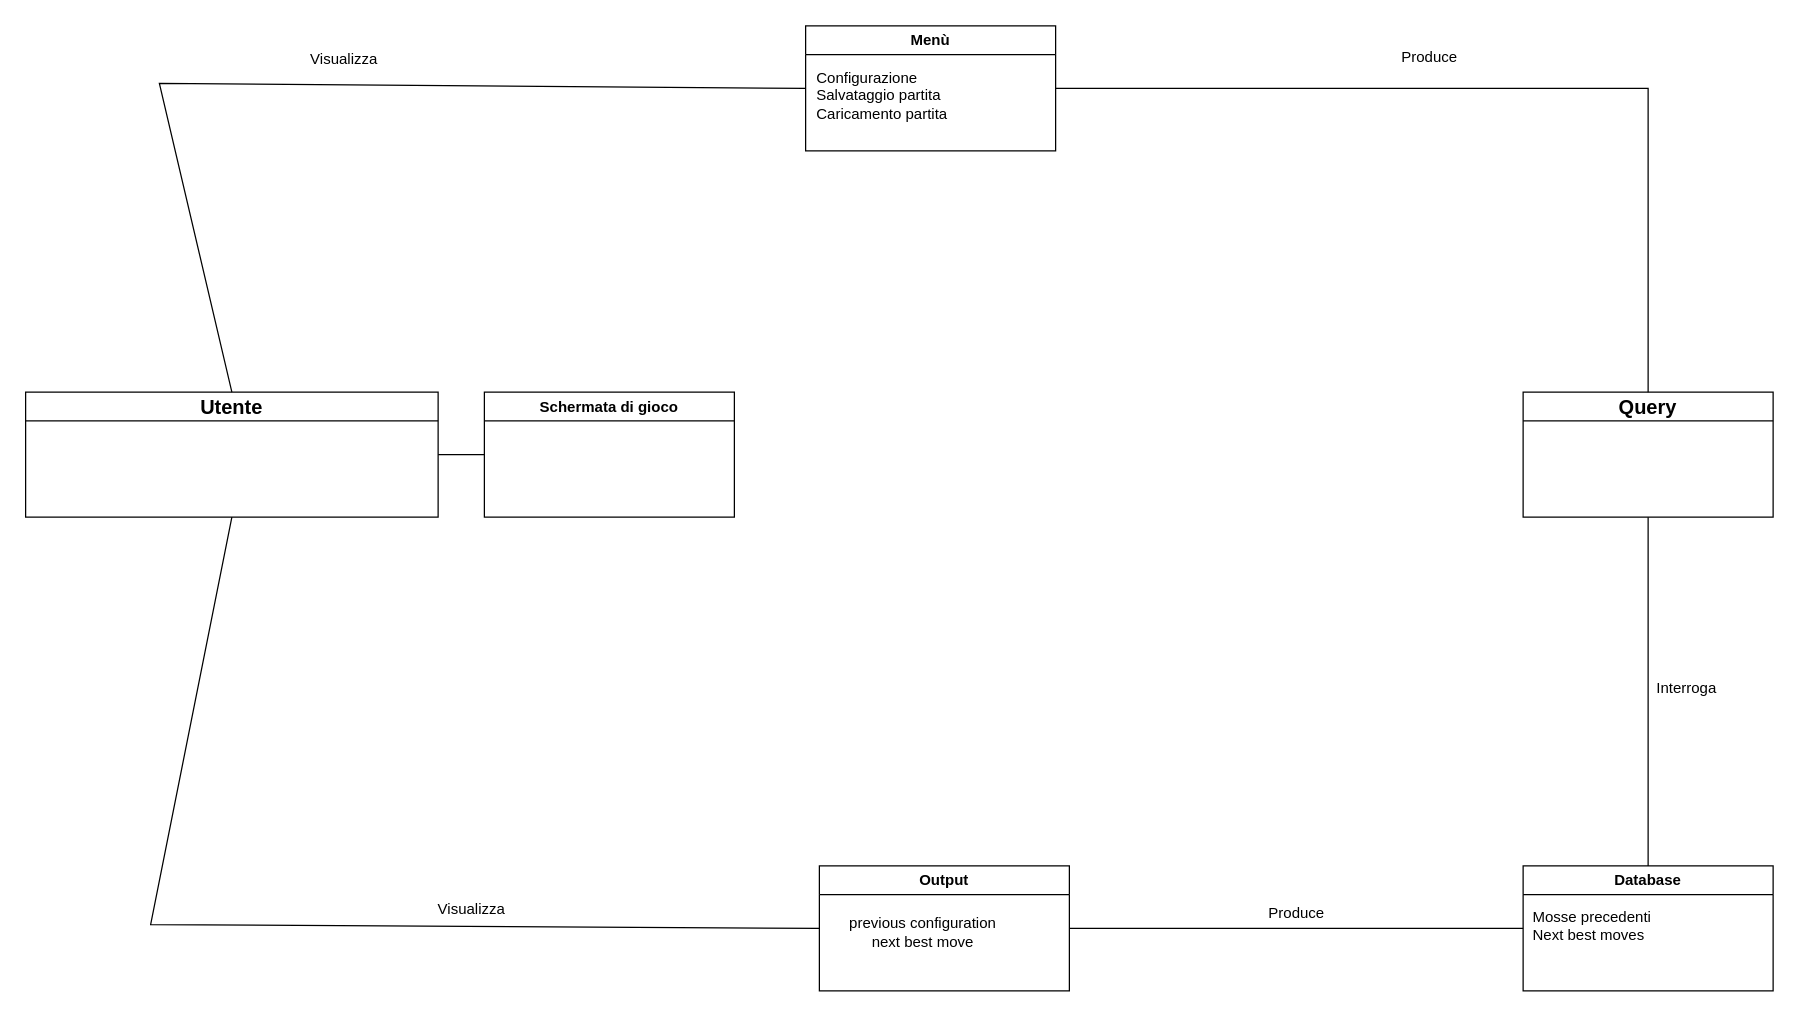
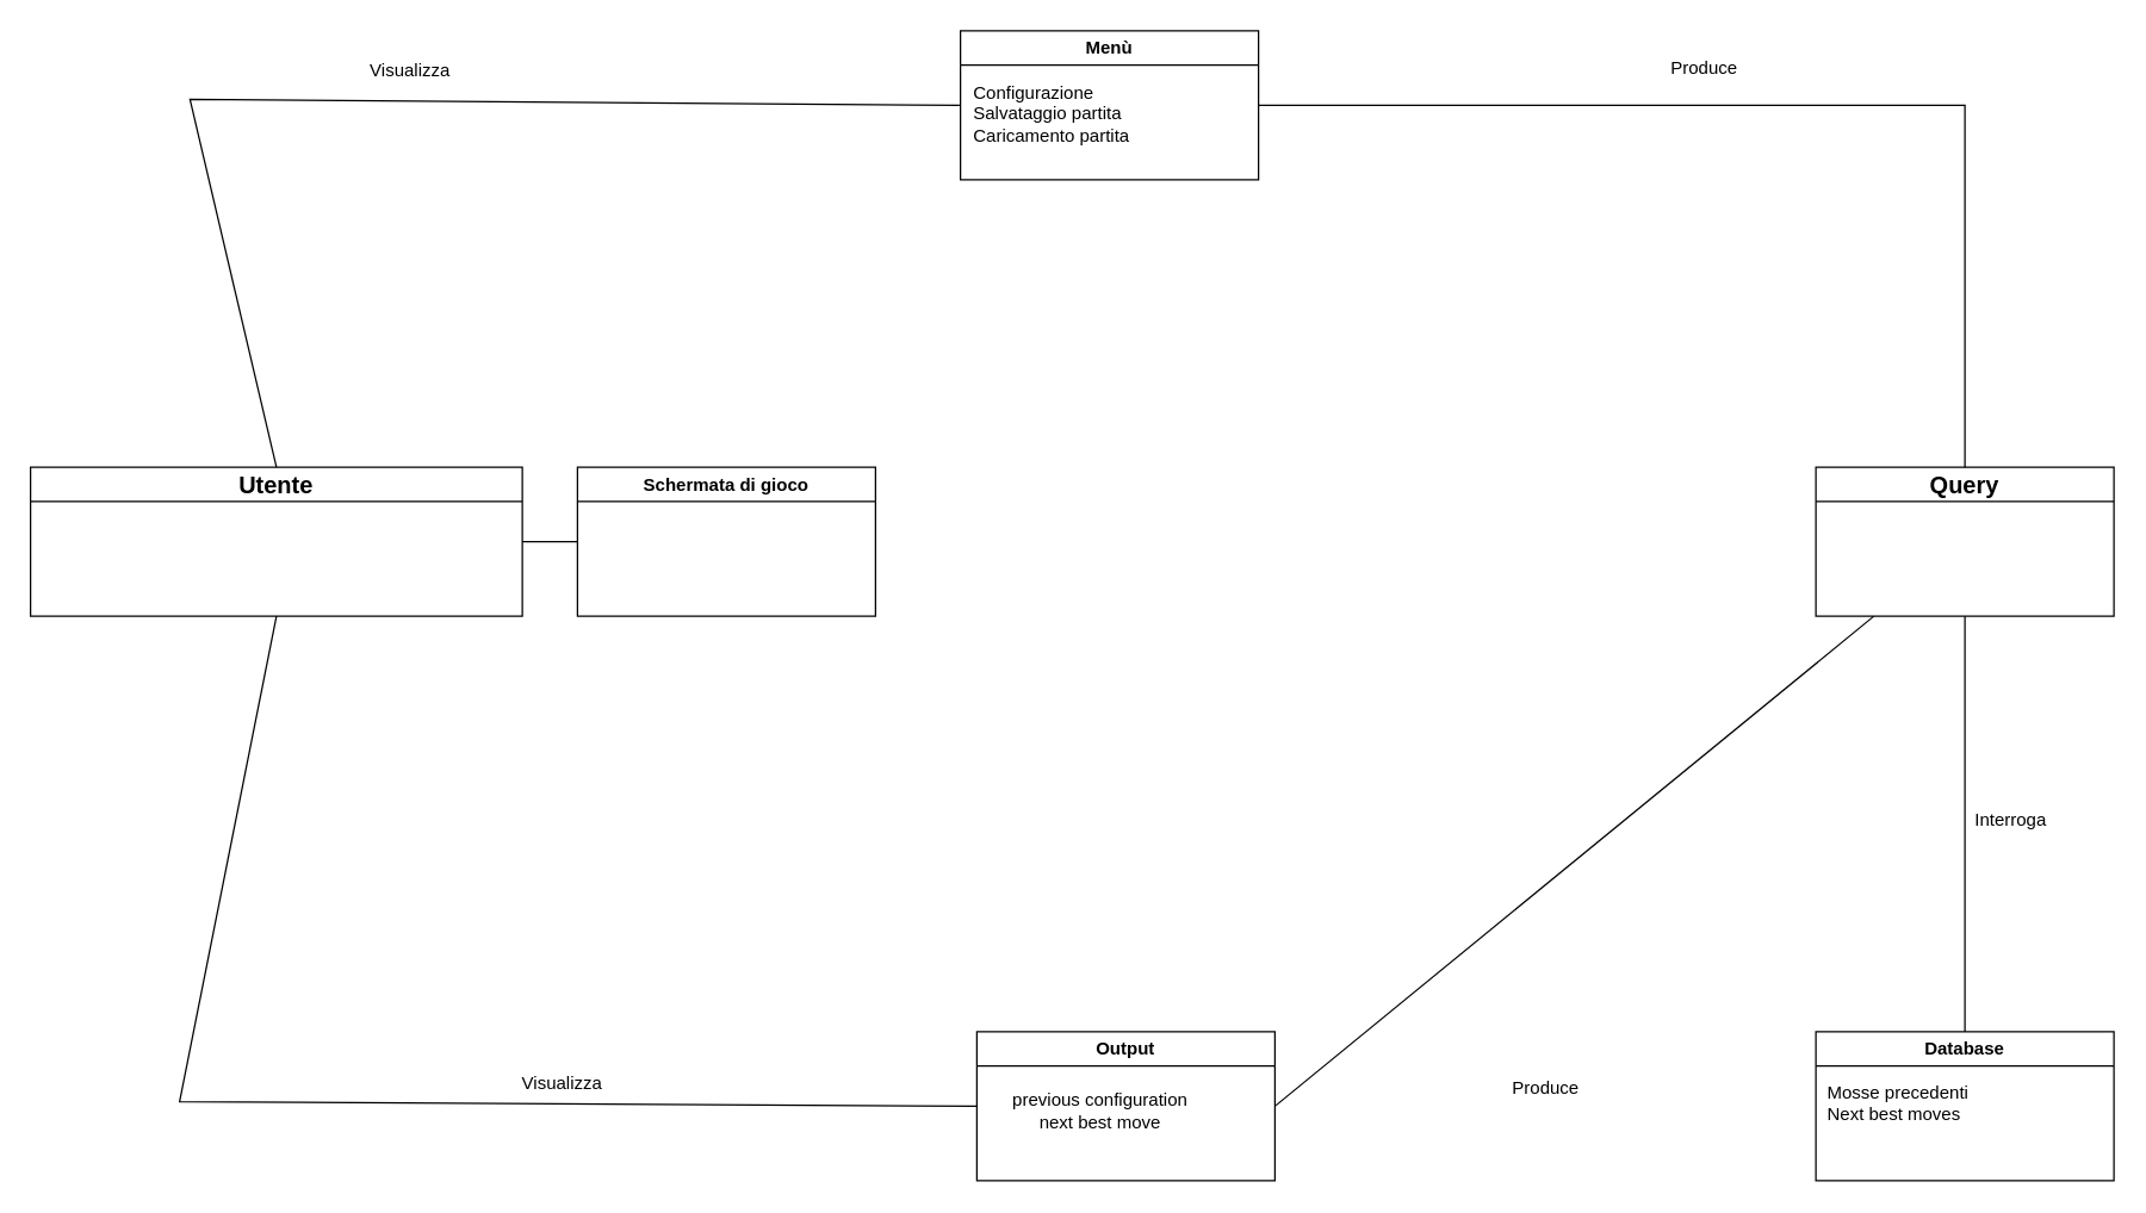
- <mxCell id="14" value="" style="endArrow=none;html=1;rounded=0;exitX=1;exitY=0.5;exitDx=0;exitDy=0;entryX=0;entryY=0.5;entryDx=0;entryDy=0;" edge="1" parent="1" source="12" target="10"><mxGeometry width="50" height="50" relative="1" as="geometry"><mxPoint x="937" y="837" as="sourcePoint" /><mxPoint x="987" y="787" as="targetPoint" /></mxGeometry></mxCell>
+ <mxCell id="14" value="" style="endArrow=none;html=1;rounded=0;exitX=1;exitY=0.5;exitDx=0;exitDy=0;" edge="1" parent="1" source="12" target="4"><mxGeometry width="50" height="50" relative="1" as="geometry"><mxPoint x="937" y="837" as="sourcePoint" /><mxPoint x="987" y="787" as="targetPoint" /></mxGeometry></mxCell>
